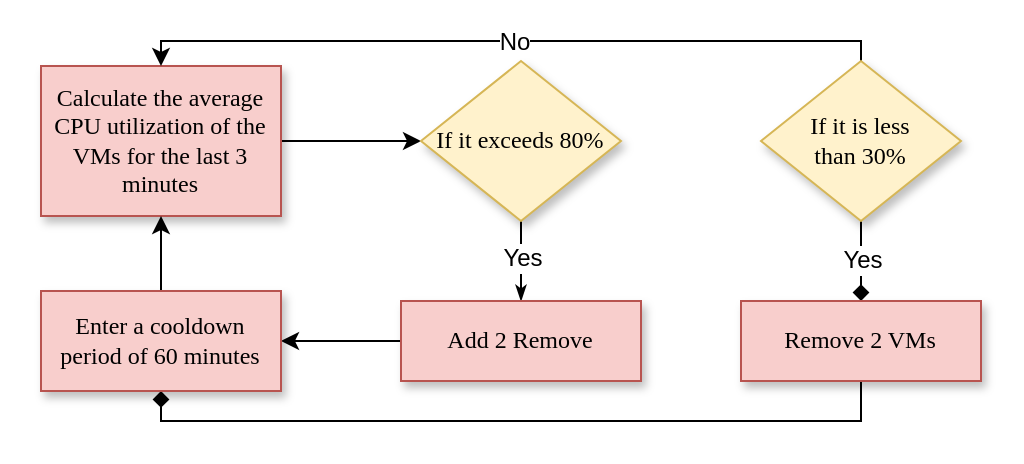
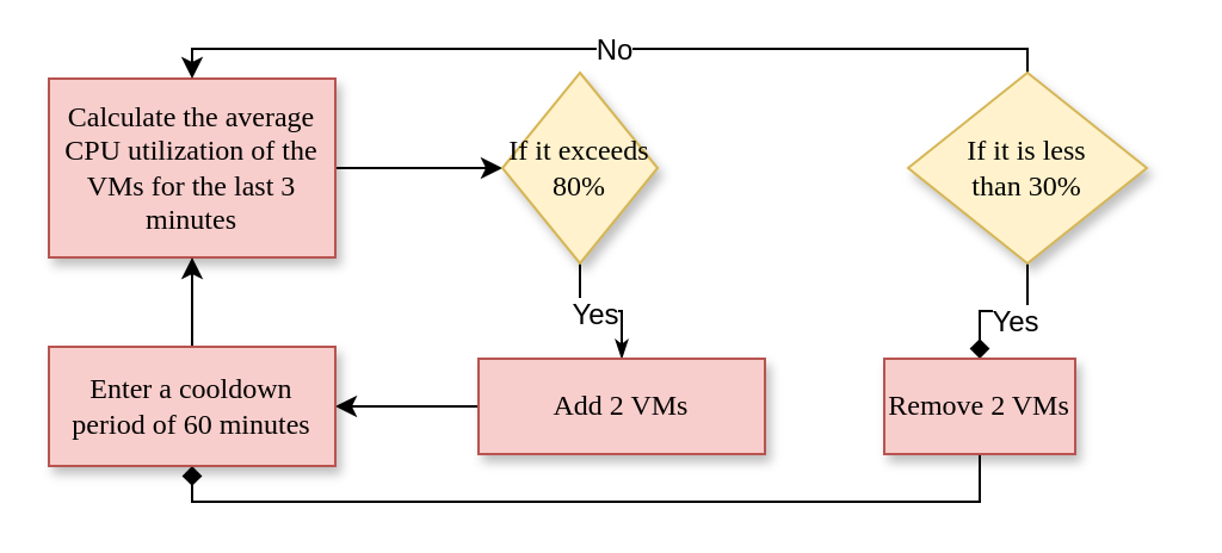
- <mxCell id="6" value="&lt;font style=&quot;font-size: 12px&quot;&gt;If it exceeds 80%&lt;/font&gt;" style="rhombus;whiteSpace=wrap;html=1;rounded=0;shadow=1;labelBackgroundColor=none;strokeWidth=1;fontFamily=Verdana;fontSize=8;align=center;fillColor=#fff2cc;strokeColor=#d6b656;" parent="1" vertex="1"><mxGeometry x="210" y="30" width="100" height="80" as="geometry" /></mxCell>
+ <mxCell id="6" value="&lt;font style=&quot;font-size: 12px&quot;&gt;If it exceeds 80%&lt;/font&gt;" style="rhombus;whiteSpace=wrap;html=1;rounded=0;shadow=1;labelBackgroundColor=none;strokeWidth=1;fontFamily=Verdana;fontSize=8;align=center;fillColor=#fff2cc;strokeColor=#d6b656;" parent="1" vertex="1"><mxGeometry x="210" y="30" width="65" height="80" as="geometry" /></mxCell>
- <mxCell id="8" value="&lt;font style=&quot;font-size: 12px&quot;&gt;Add 2 Remove&lt;/font&gt;" style="whiteSpace=wrap;html=1;rounded=0;shadow=1;labelBackgroundColor=none;strokeWidth=1;fontFamily=Verdana;fontSize=8;align=center;fillColor=#f8cecc;strokeColor=#b85450;" parent="1" vertex="1"><mxGeometry x="200" y="150" width="120" height="40" as="geometry" /></mxCell>
+ <mxCell id="8" value="&lt;font style=&quot;font-size: 12px&quot;&gt;Add 2 VMs&lt;/font&gt;" style="whiteSpace=wrap;html=1;rounded=0;shadow=1;labelBackgroundColor=none;strokeWidth=1;fontFamily=Verdana;fontSize=8;align=center;fillColor=#f8cecc;strokeColor=#b85450;" parent="1" vertex="1"><mxGeometry x="200" y="150" width="120" height="40" as="geometry" /></mxCell>
- <mxCell id="15" value="&lt;font style=&quot;font-size: 12px&quot;&gt;Remove 2 VMs&lt;/font&gt;" style="whiteSpace=wrap;html=1;rounded=0;shadow=1;labelBackgroundColor=none;strokeWidth=1;fontFamily=Verdana;fontSize=8;align=center;fillColor=#f8cecc;strokeColor=#b85450;" parent="1" vertex="1"><mxGeometry x="370" y="150" width="120" height="40" as="geometry" /></mxCell>
+ <mxCell id="15" value="&lt;font style=&quot;font-size: 12px&quot;&gt;Remove 2 VMs&lt;/font&gt;" style="whiteSpace=wrap;html=1;rounded=0;shadow=1;labelBackgroundColor=none;strokeWidth=1;fontFamily=Verdana;fontSize=8;align=center;fillColor=#f8cecc;strokeColor=#b85450;" parent="1" vertex="1"><mxGeometry x="370" y="150" width="80" height="40" as="geometry" /></mxCell>
